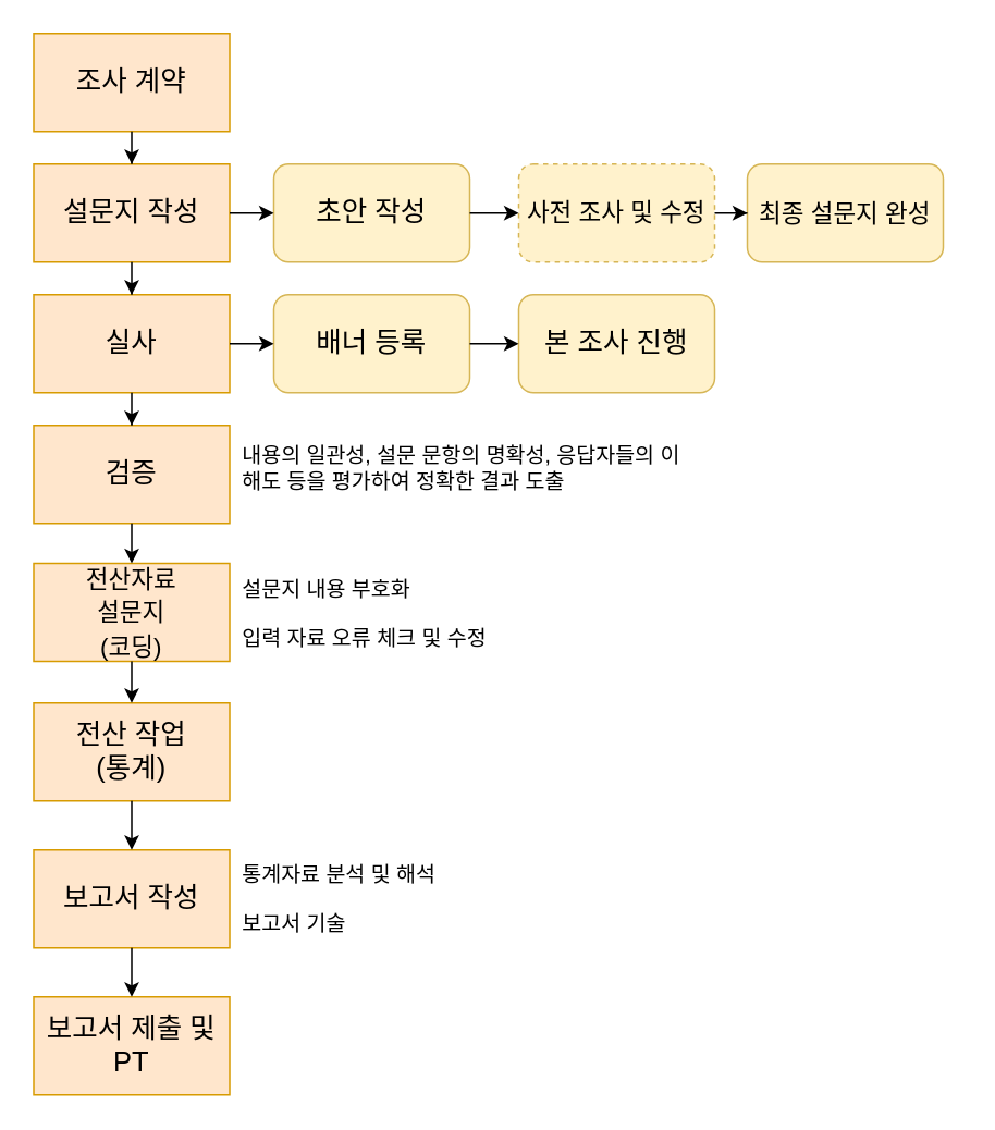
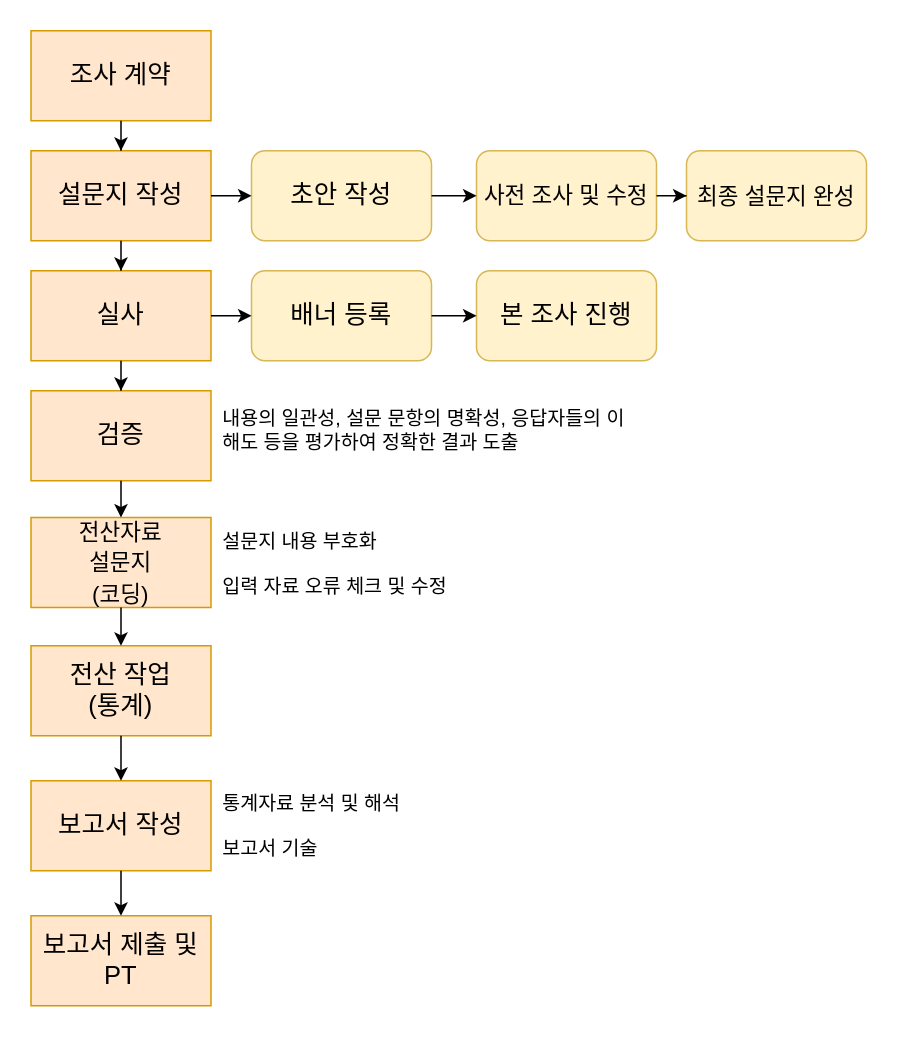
- <mxCell id="13" value="&lt;font style=&quot;font-size: 15px;&quot;&gt;사전 조사 및 수정&lt;/font&gt;" style="rounded=1;whiteSpace=wrap;html=1;fillColor=#fff2cc;strokeColor=#d6b656;fontSize=17;dashed=1;" vertex="1" parent="7"><mxGeometry x="297" y="80" width="120" height="60" as="geometry" /></mxCell>
+ <mxCell id="13" value="&lt;font style=&quot;font-size: 15px;&quot;&gt;사전 조사 및 수정&lt;/font&gt;" style="rounded=1;whiteSpace=wrap;html=1;fillColor=#fff2cc;strokeColor=#d6b656;fontSize=17;" vertex="1" parent="7"><mxGeometry x="297" y="80" width="120" height="60" as="geometry" /></mxCell>
